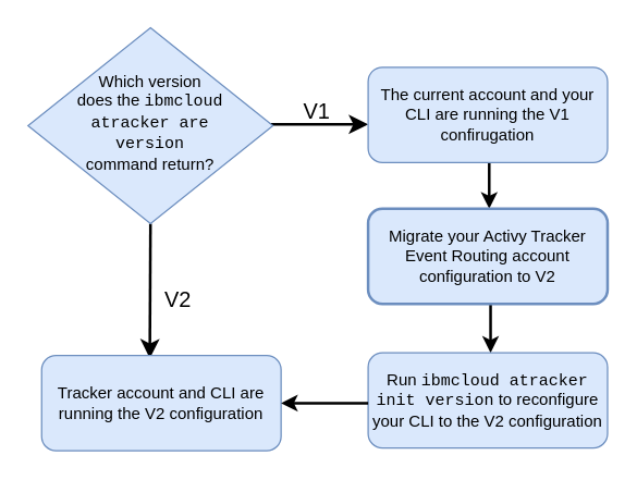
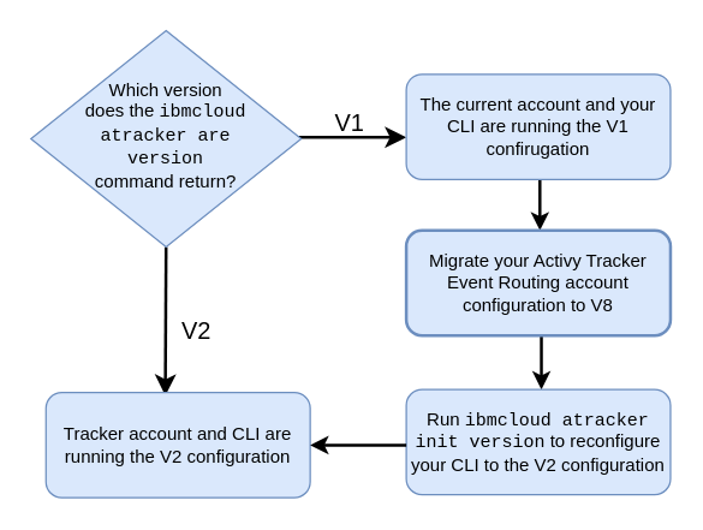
- <mxCell id="8" value="Migrate your Activy Tracker Event Routing account configuration to V2" style="rounded=1;whiteSpace=wrap;html=1;fontSize=12;glass=0;strokeWidth=2;shadow=0;fillColor=#dae8fc;strokeColor=#6c8ebf;" vertex="1" parent="1"><mxGeometry x="270" y="153" width="176" height="70" as="geometry" /></mxCell>
+ <mxCell id="8" value="Migrate your Activy Tracker Event Routing account configuration to V8" style="rounded=1;whiteSpace=wrap;html=1;fontSize=12;glass=0;strokeWidth=2;shadow=0;fillColor=#dae8fc;strokeColor=#6c8ebf;" vertex="1" parent="1"><mxGeometry x="270" y="153" width="176" height="70" as="geometry" /></mxCell>
